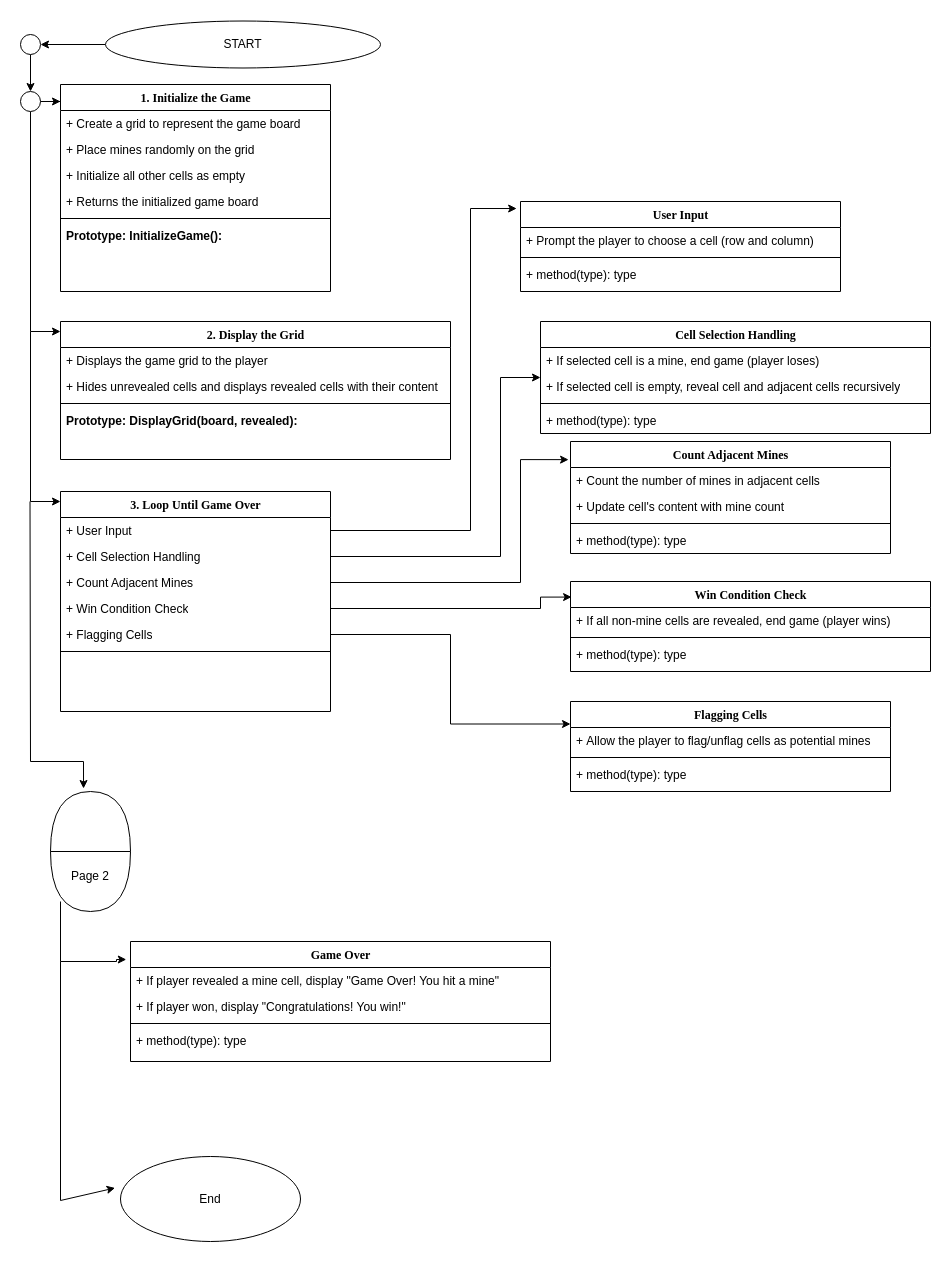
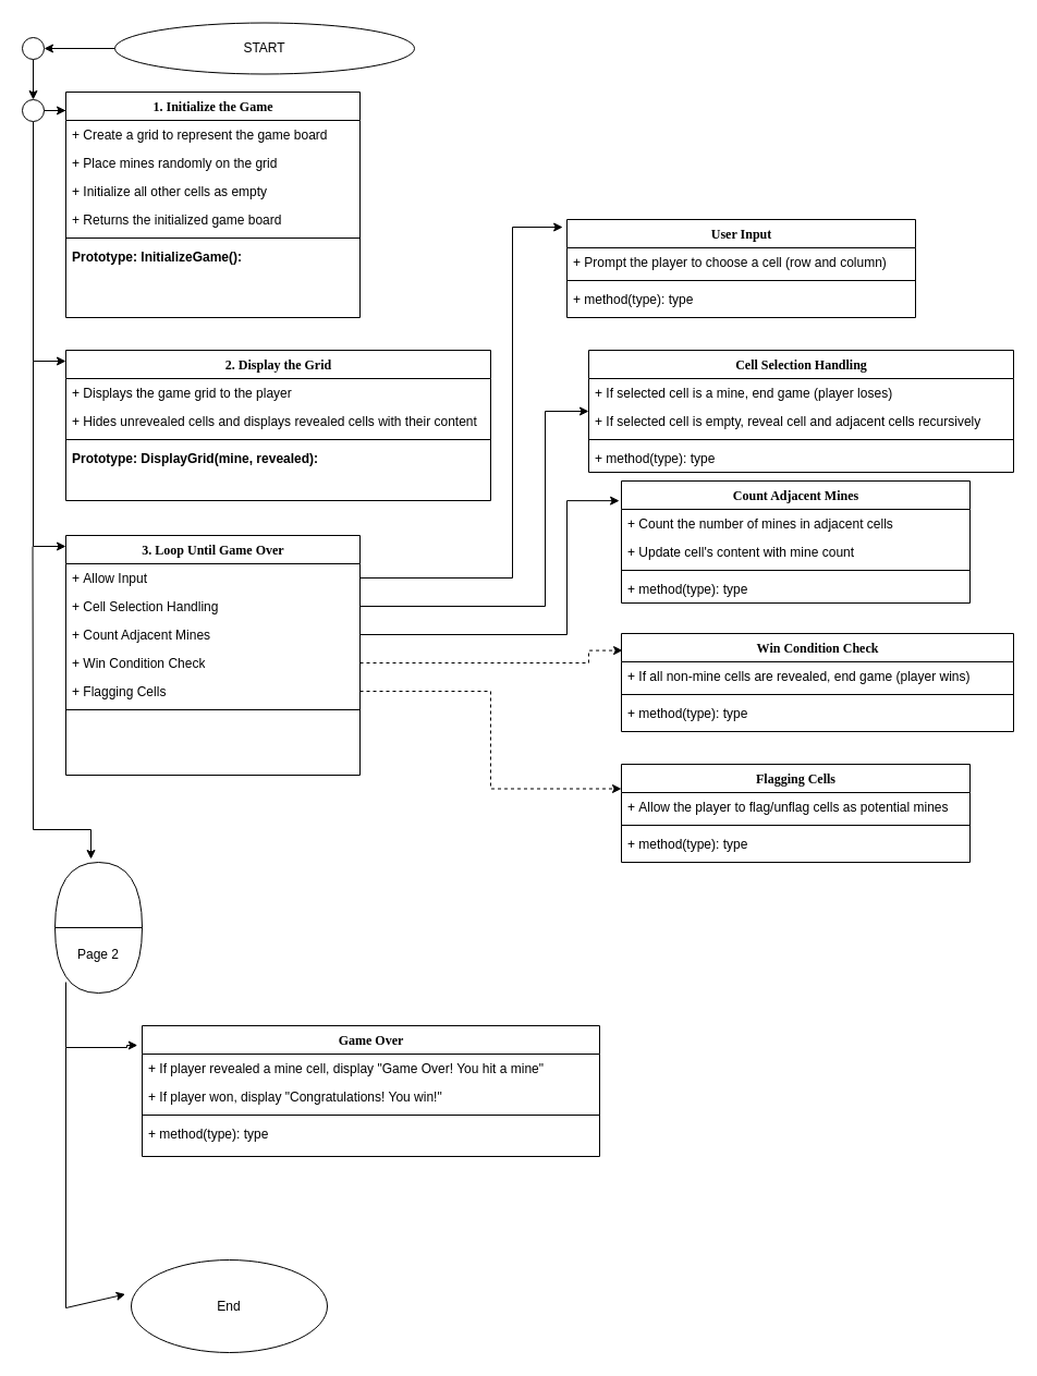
- <mxCell id="17" value="&lt;b&gt;Prototype: DisplayGrid(board, revealed):&lt;/b&gt;" style="text;html=1;strokeColor=none;fillColor=none;align=left;verticalAlign=top;spacingLeft=4;spacingRight=4;whiteSpace=wrap;overflow=hidden;rotatable=0;points=[[0,0.5],[1,0.5]];portConstraint=eastwest;" parent="13" vertex="1"><mxGeometry y="86" width="390" height="26" as="geometry" /></mxCell>
+ <mxCell id="17" value="&lt;b&gt;Prototype: DisplayGrid(mine, revealed):&lt;/b&gt;" style="text;html=1;strokeColor=none;fillColor=none;align=left;verticalAlign=top;spacingLeft=4;spacingRight=4;whiteSpace=wrap;overflow=hidden;rotatable=0;points=[[0,0.5],[1,0.5]];portConstraint=eastwest;" parent="13" vertex="1"><mxGeometry y="86" width="390" height="26" as="geometry" /></mxCell>
- <mxCell id="19" value="+&amp;nbsp;User Input" style="text;html=1;strokeColor=none;fillColor=none;align=left;verticalAlign=top;spacingLeft=4;spacingRight=4;whiteSpace=wrap;overflow=hidden;rotatable=0;points=[[0,0.5],[1,0.5]];portConstraint=eastwest;" parent="18" vertex="1"><mxGeometry y="26" width="270" height="26" as="geometry" /></mxCell>
+ <mxCell id="19" value="+&amp;nbsp;Allow Input" style="text;html=1;strokeColor=none;fillColor=none;align=left;verticalAlign=top;spacingLeft=4;spacingRight=4;whiteSpace=wrap;overflow=hidden;rotatable=0;points=[[0,0.5],[1,0.5]];portConstraint=eastwest;" parent="18" vertex="1"><mxGeometry y="26" width="270" height="26" as="geometry" /></mxCell>
- <mxCell id="55" style="edgeStyle=orthogonalEdgeStyle;rounded=0;orthogonalLoop=1;jettySize=auto;html=1;entryX=0.003;entryY=0.173;entryDx=0;entryDy=0;entryPerimeter=0;" edge="1" parent="1" source="22" target="50"><mxGeometry relative="1" as="geometry"><Array as="points"><mxPoint x="540" y="608" /><mxPoint x="540" y="597" /></Array></mxGeometry></mxCell>
+ <mxCell id="55" style="edgeStyle=orthogonalEdgeStyle;rounded=0;orthogonalLoop=1;jettySize=auto;html=1;entryX=0.003;entryY=0.173;entryDx=0;entryDy=0;entryPerimeter=0;dashed=1;" edge="1" parent="1" source="22" target="50"><mxGeometry relative="1" as="geometry"><Array as="points"><mxPoint x="540" y="608" /><mxPoint x="540" y="597" /></Array></mxGeometry></mxCell>
- <mxCell id="60" style="edgeStyle=orthogonalEdgeStyle;rounded=0;orthogonalLoop=1;jettySize=auto;html=1;entryX=0;entryY=0.25;entryDx=0;entryDy=0;" edge="1" parent="1" source="23" target="56"><mxGeometry relative="1" as="geometry"><Array as="points"><mxPoint x="450" y="634" /><mxPoint x="450" y="724" /><mxPoint x="570" y="724" /></Array></mxGeometry></mxCell>
+ <mxCell id="60" style="edgeStyle=orthogonalEdgeStyle;rounded=0;orthogonalLoop=1;jettySize=auto;html=1;entryX=0;entryY=0.25;entryDx=0;entryDy=0;dashed=1;" edge="1" parent="1" source="23" target="56"><mxGeometry relative="1" as="geometry"><Array as="points"><mxPoint x="450" y="634" /><mxPoint x="450" y="724" /><mxPoint x="570" y="724" /></Array></mxGeometry></mxCell>
